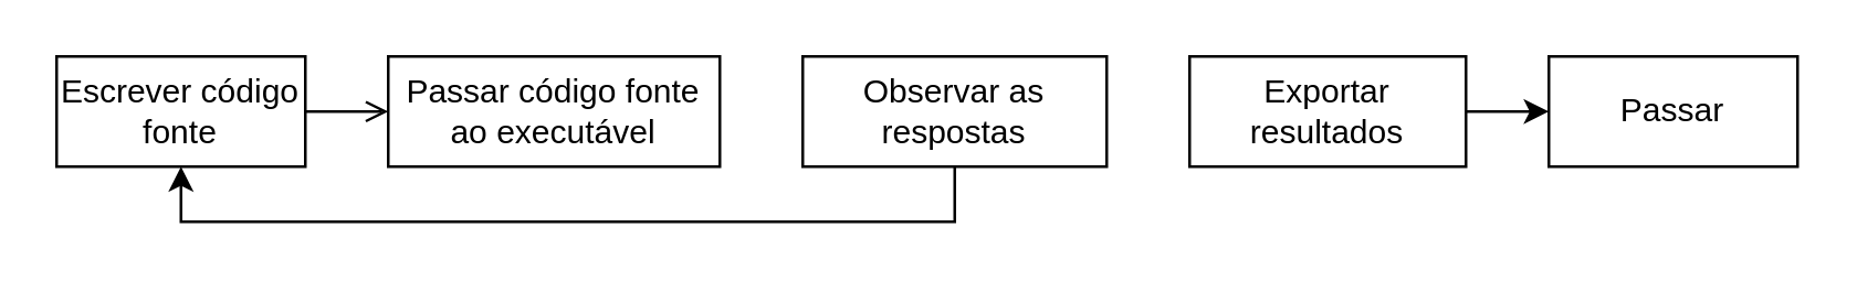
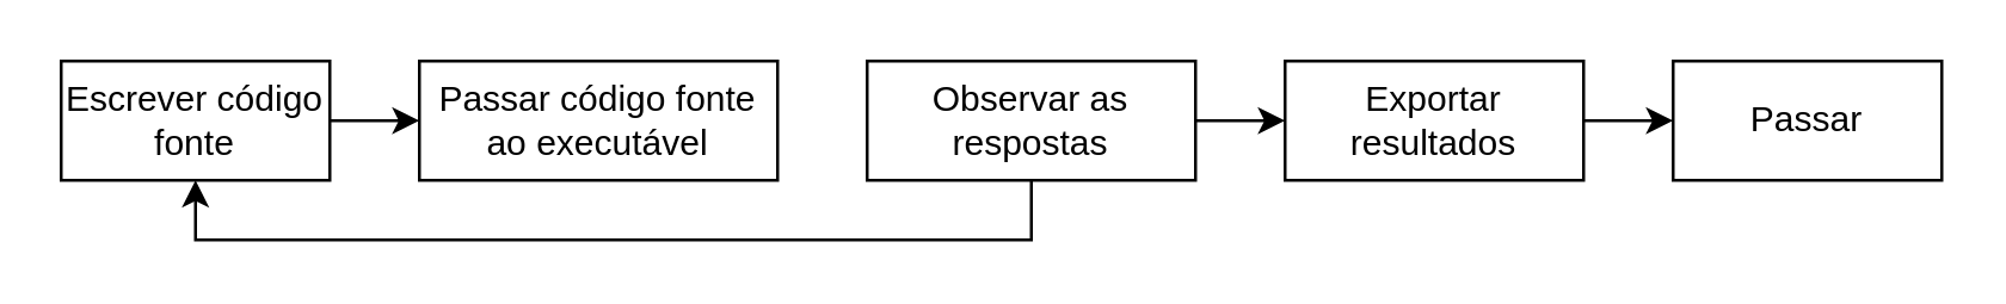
- <mxCell id="2" style="edgeStyle=orthogonalEdgeStyle;rounded=0;orthogonalLoop=1;jettySize=auto;html=1;exitX=1;exitY=0.5;exitDx=0;exitDy=0;entryX=0;entryY=0.5;entryDx=0;entryDy=0;endArrow=open;" edge="1" parent="1" source="3" target="4"><mxGeometry relative="1" as="geometry" /></mxCell>
+ <mxCell id="2" style="edgeStyle=orthogonalEdgeStyle;rounded=0;orthogonalLoop=1;jettySize=auto;html=1;exitX=1;exitY=0.5;exitDx=0;exitDy=0;entryX=0;entryY=0.5;entryDx=0;entryDy=0;" edge="1" parent="1" source="3" target="4"><mxGeometry relative="1" as="geometry" /></mxCell>
+ <mxCell id="6" style="edgeStyle=orthogonalEdgeStyle;rounded=0;orthogonalLoop=1;jettySize=auto;html=1;exitX=1;exitY=0.5;exitDx=0;exitDy=0;entryX=0;entryY=0.5;entryDx=0;entryDy=0;" edge="1" parent="1" source="7" target="9"><mxGeometry relative="1" as="geometry" /></mxCell>
